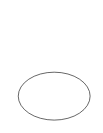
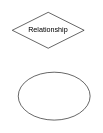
+ <mxCell id="3" value="Relationship" style="shape=rhombus;perimeter=rhombusPerimeter;whiteSpace=wrap;html=1;align=center;" vertex="1" parent="1"><mxGeometry x="20" y="20" width="120" height="60" as="geometry" /></mxCell>
